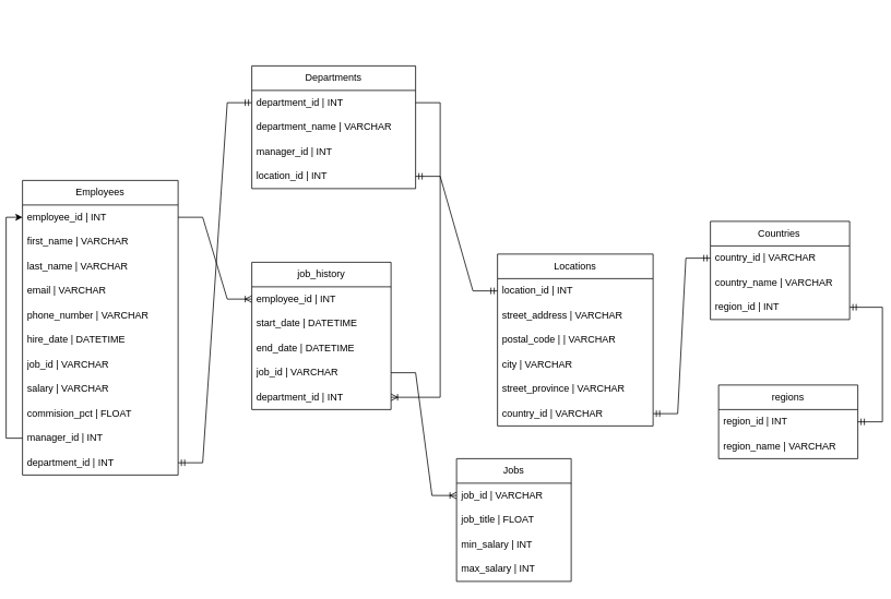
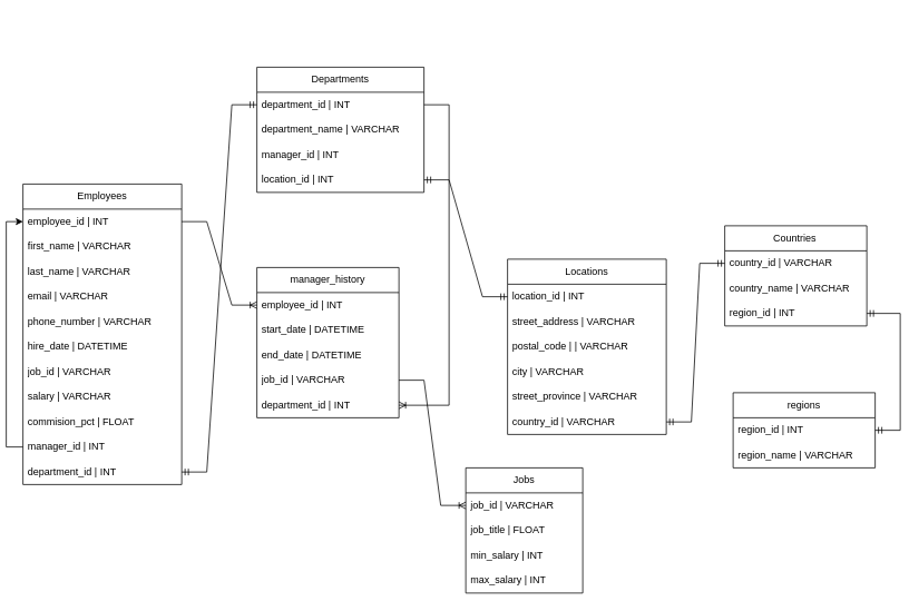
- <mxCell id="24" value="job_history" style="swimlane;fontStyle=0;childLayout=stackLayout;horizontal=1;startSize=30;horizontalStack=0;resizeParent=1;resizeParentMax=0;resizeLast=0;collapsible=1;marginBottom=0;whiteSpace=wrap;html=1;" parent="1" vertex="1"><mxGeometry x="300" y="320" width="170" height="180" as="geometry" /></mxCell>
+ <mxCell id="24" value="manager_history" style="swimlane;fontStyle=0;childLayout=stackLayout;horizontal=1;startSize=30;horizontalStack=0;resizeParent=1;resizeParentMax=0;resizeLast=0;collapsible=1;marginBottom=0;whiteSpace=wrap;html=1;" parent="1" vertex="1"><mxGeometry x="300" y="320" width="170" height="180" as="geometry" /></mxCell>
